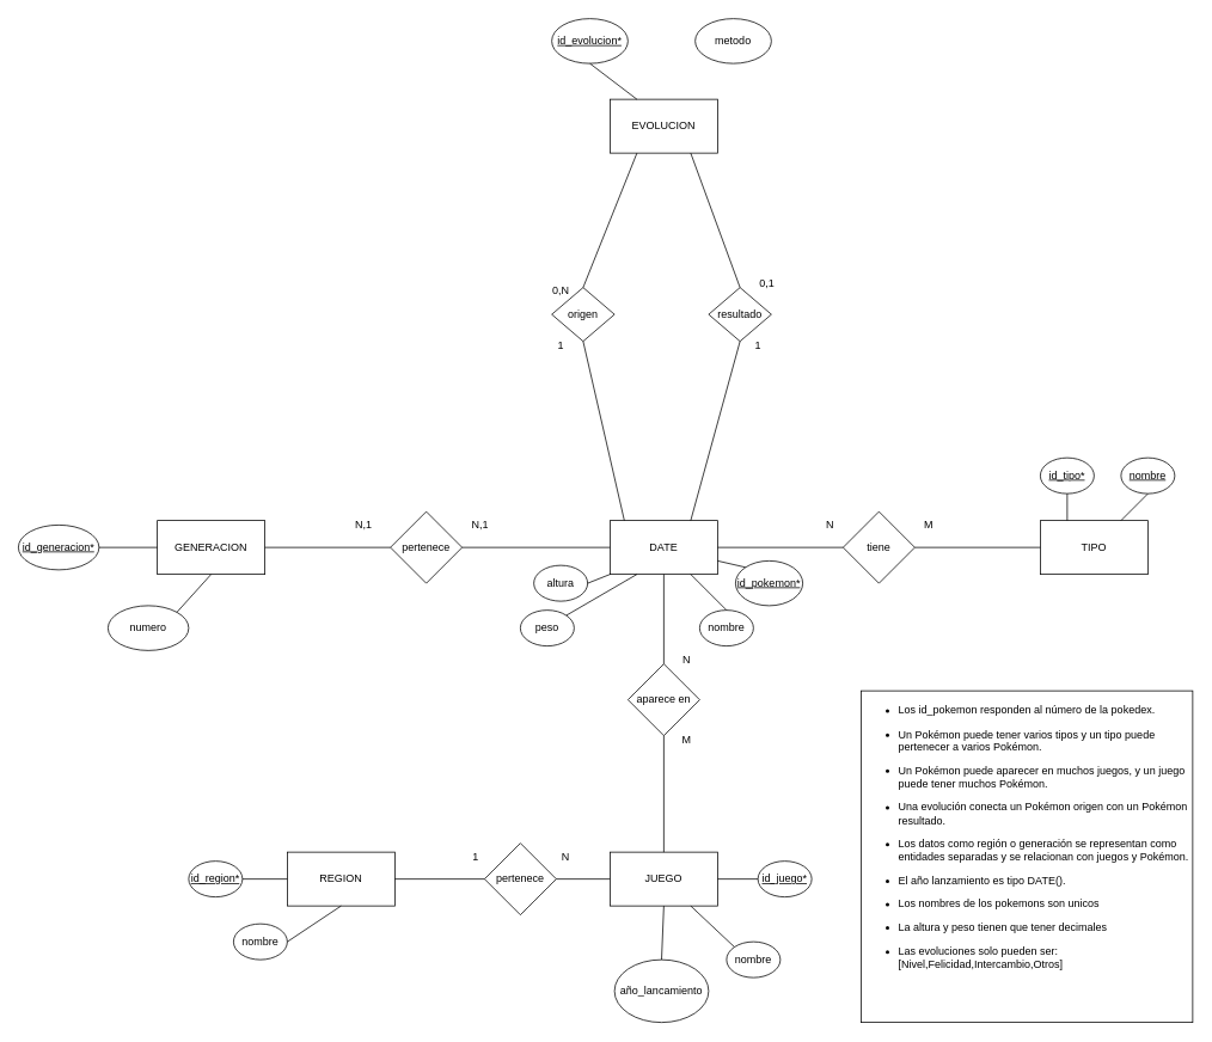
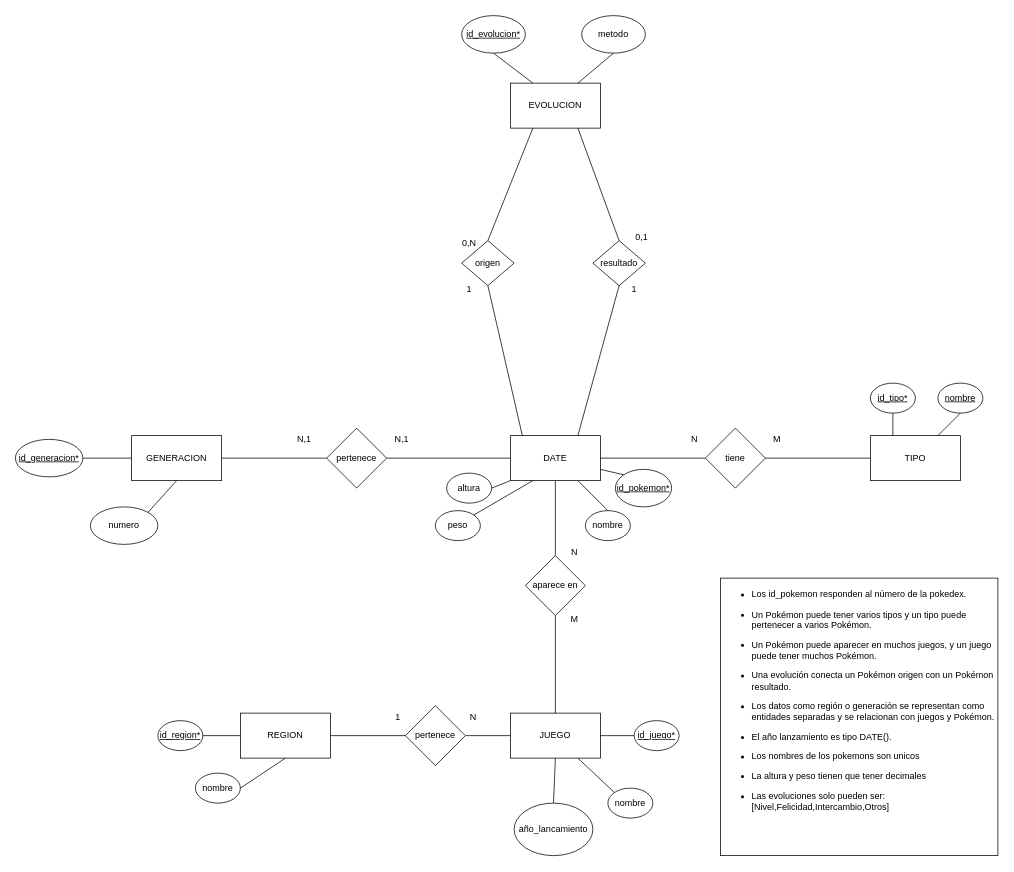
+ <mxCell id="62" value="" style="endArrow=none;html=1;rounded=0;entryX=0.5;entryY=1;entryDx=0;entryDy=0;exitX=0.75;exitY=0;exitDx=0;exitDy=0;" parent="1" source="7" target="61" edge="1"><mxGeometry width="50" height="50" relative="1" as="geometry"><mxPoint x="770" y="200" as="sourcePoint" /><mxPoint x="820" y="150" as="targetPoint" /></mxGeometry></mxCell>
